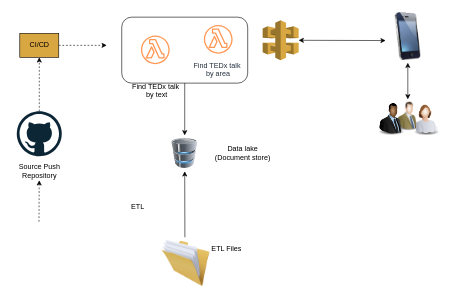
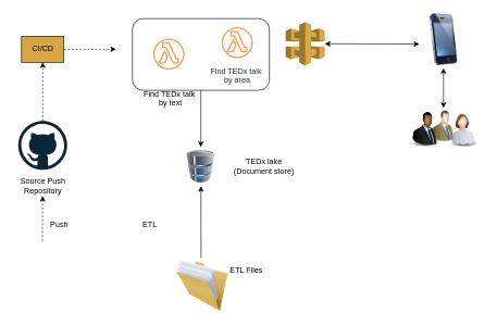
- <mxCell id="5" value="Data lake&lt;br&gt;(Document store)" style="text;html=1;align=center;verticalAlign=middle;resizable=0;points=[];autosize=1;" parent="1" vertex="1"><mxGeometry x="349.3" y="240" width="110" height="30" as="geometry" /></mxCell>
+ <mxCell id="5" value="TEDx lake&lt;br&gt;(Document store)" style="text;html=1;align=center;verticalAlign=middle;resizable=0;points=[];autosize=1;" parent="1" vertex="1"><mxGeometry x="349.3" y="240" width="110" height="30" as="geometry" /></mxCell>
+ <mxCell id="15" value="Push" style="text;html=1;align=center;verticalAlign=middle;resizable=0;points=[];autosize=1;" parent="1" vertex="1"><mxGeometry x="70" y="334" width="40" height="20" as="geometry" /></mxCell>
